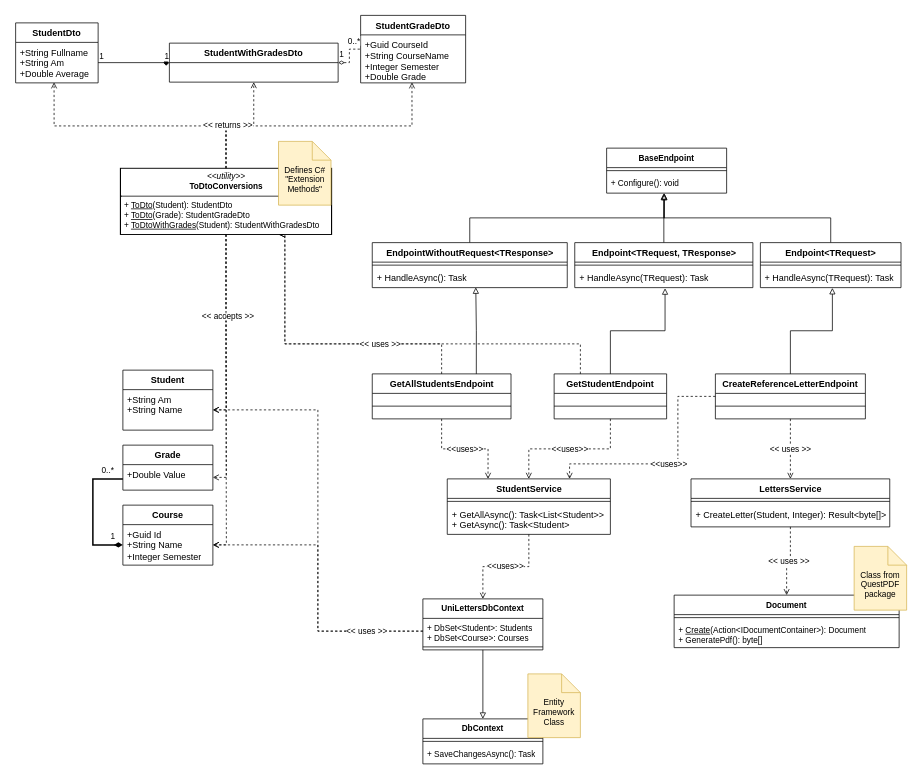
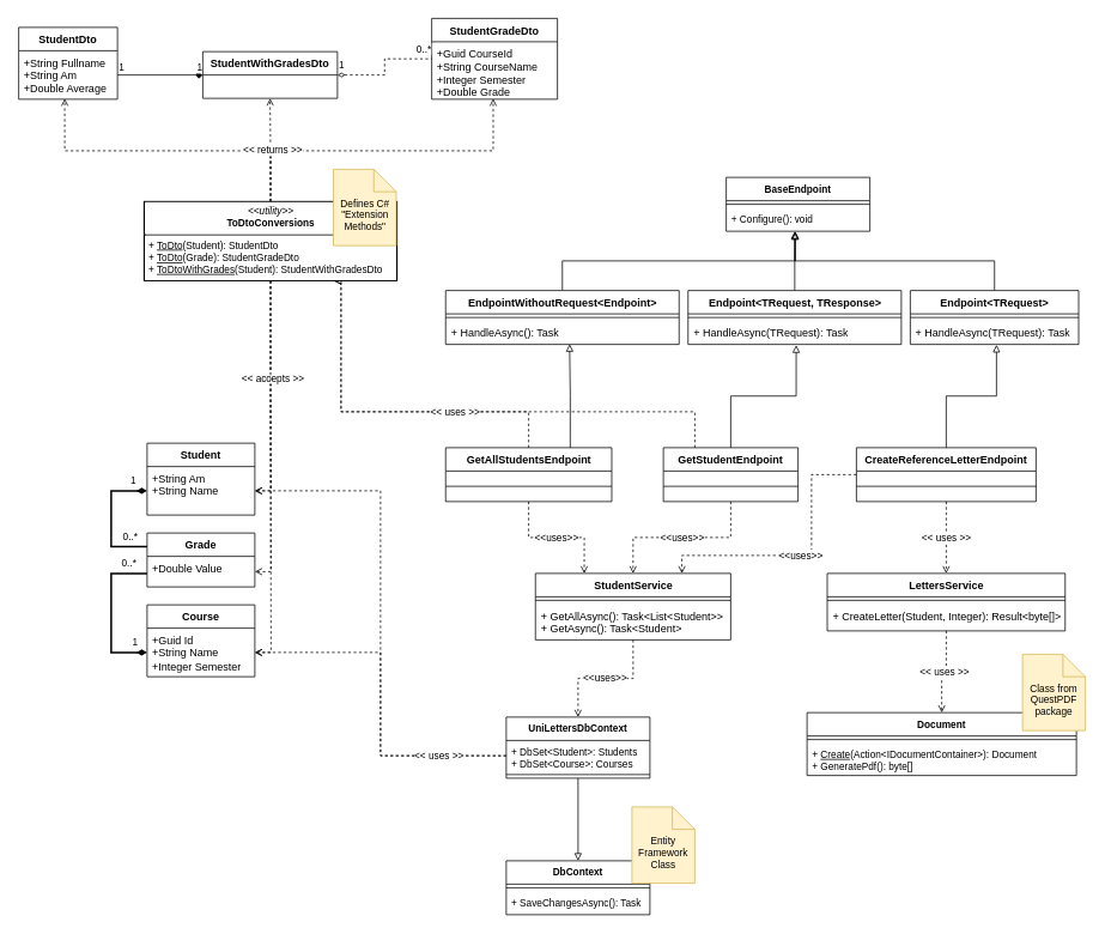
- <mxCell id="11" value="StudentWithGradesDto" style="swimlane;fontStyle=1;align=center;verticalAlign=top;childLayout=stackLayout;horizontal=1;startSize=26;horizontalStack=0;resizeParent=1;resizeParentMax=0;resizeLast=0;collapsible=1;marginBottom=0;whiteSpace=wrap;html=1;" parent="1" vertex="1"><mxGeometry x="225" y="57" width="225" height="52" as="geometry"><mxRectangle x="80" y="80" width="80" height="30" as="alternateBounds" /></mxGeometry></mxCell>
+ <mxCell id="11" value="StudentWithGradesDto" style="swimlane;fontStyle=1;align=center;verticalAlign=top;childLayout=stackLayout;horizontal=1;startSize=26;horizontalStack=0;resizeParent=1;resizeParentMax=0;resizeLast=0;collapsible=1;marginBottom=0;whiteSpace=wrap;html=1;" parent="1" vertex="1"><mxGeometry x="225" y="57" width="150" height="52" as="geometry"><mxRectangle x="80" y="80" width="80" height="30" as="alternateBounds" /></mxGeometry></mxCell>
- <mxCell id="87" value="EndpointWithoutRequest&amp;lt;TResponse&amp;gt;" style="swimlane;fontStyle=1;align=center;verticalAlign=top;childLayout=stackLayout;horizontal=1;startSize=26;horizontalStack=0;resizeParent=1;resizeParentMax=0;resizeLast=0;collapsible=1;marginBottom=0;whiteSpace=wrap;html=1;" parent="1" vertex="1"><mxGeometry x="495.5" y="323" width="260" height="60" as="geometry" /></mxCell>
+ <mxCell id="87" value="EndpointWithoutRequest&amp;lt;Endpoint&amp;gt;" style="swimlane;fontStyle=1;align=center;verticalAlign=top;childLayout=stackLayout;horizontal=1;startSize=26;horizontalStack=0;resizeParent=1;resizeParentMax=0;resizeLast=0;collapsible=1;marginBottom=0;whiteSpace=wrap;html=1;" parent="1" vertex="1"><mxGeometry x="495.5" y="323" width="260" height="60" as="geometry" /></mxCell>
+ <mxCell id="54" value="" style="endArrow=none;html=1;edgeStyle=orthogonalEdgeStyle;rounded=0;exitX=0;exitY=0.5;exitDx=0;exitDy=0;entryX=0;entryY=0.25;entryDx=0;entryDy=0;startArrow=diamondThin;startFill=1;strokeWidth=2;spacing=2;spacingTop=0;spacingBottom=0;verticalAlign=top;jumpSize=6;" parent="47" source="49" target="52" edge="1"><mxGeometry relative="1" as="geometry"><mxPoint x="60" y="240" as="sourcePoint" /><mxPoint x="220" y="240" as="targetPoint" /><Array as="points"><mxPoint y="93" /><mxPoint y="155" /></Array></mxGeometry></mxCell>
+ <mxCell id="55" value="1" style="edgeLabel;resizable=0;html=1;align=left;verticalAlign=bottom;" parent="54" connectable="0" vertex="1"><mxGeometry x="-1" relative="1" as="geometry"><mxPoint x="-20" y="-3" as="offset" /></mxGeometry></mxCell>
+ <mxCell id="56" value="0..*" style="edgeLabel;resizable=0;html=1;align=right;verticalAlign=bottom;" parent="54" connectable="0" vertex="1"><mxGeometry x="1" relative="1" as="geometry"><mxPoint x="-10" y="-3" as="offset" /></mxGeometry></mxCell>
